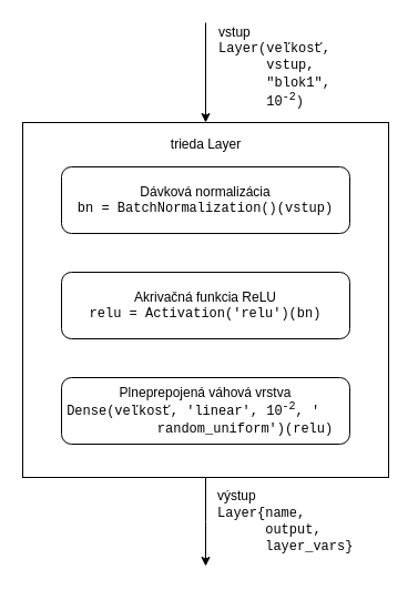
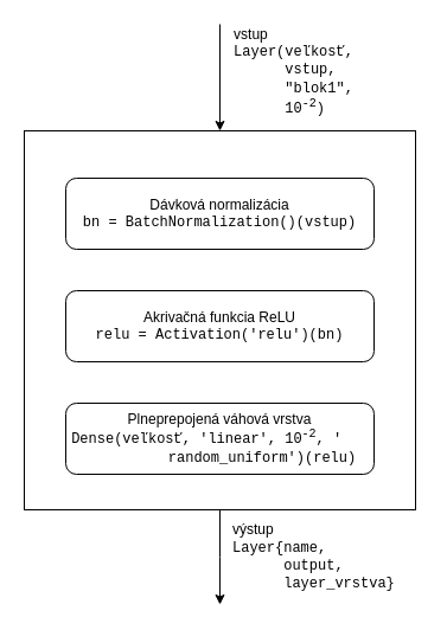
- <mxCell id="10" value="trieda Layer" style="text;html=1;strokeColor=none;fillColor=none;align=center;verticalAlign=middle;whiteSpace=wrap;rounded=0;" vertex="1" parent="1"><mxGeometry x="142.5" y="120" width="85" height="20" as="geometry" /></mxCell>
- <mxCell id="9" value="&lt;div style=&quot;text-align: left&quot;&gt;&lt;span&gt;výstup&lt;/span&gt;&lt;/div&gt;&lt;div style=&quot;text-align: left&quot;&gt;&lt;font face=&quot;Courier New&quot;&gt;Layer{name,&lt;/font&gt;&lt;/div&gt;&lt;div style=&quot;text-align: left&quot;&gt;&lt;font face=&quot;Courier New&quot;&gt;&amp;nbsp; &amp;nbsp; &amp;nbsp; output,&lt;/font&gt;&lt;span style=&quot;font-family: &amp;#34;courier new&amp;#34;&quot;&gt;&amp;nbsp; &amp;nbsp; &amp;nbsp; &amp;nbsp; &amp;nbsp; &amp;nbsp; &amp;nbsp; layer_vars}&lt;/span&gt;&lt;/div&gt;" style="text;html=1;strokeColor=none;fillColor=none;align=center;verticalAlign=middle;whiteSpace=wrap;rounded=0;" vertex="1" parent="1"><mxGeometry x="195" y="435" width="160" height="70" as="geometry" /></mxCell>
+ <mxCell id="9" value="&lt;div style=&quot;text-align: left&quot;&gt;&lt;span&gt;výstup&lt;/span&gt;&lt;/div&gt;&lt;div style=&quot;text-align: left&quot;&gt;&lt;font face=&quot;Courier New&quot;&gt;Layer{name,&lt;/font&gt;&lt;/div&gt;&lt;div style=&quot;text-align: left&quot;&gt;&lt;font face=&quot;Courier New&quot;&gt;&amp;nbsp; &amp;nbsp; &amp;nbsp; output,&lt;/font&gt;&lt;span style=&quot;font-family: &amp;#34;courier new&amp;#34;&quot;&gt;&amp;nbsp; &amp;nbsp; &amp;nbsp; &amp;nbsp; &amp;nbsp; &amp;nbsp; &amp;nbsp; layer_vrstva}&lt;/span&gt;&lt;/div&gt;" style="text;html=1;strokeColor=none;fillColor=none;align=center;verticalAlign=middle;whiteSpace=wrap;rounded=0;" vertex="1" parent="1"><mxGeometry x="195" y="435" width="160" height="70" as="geometry" /></mxCell>
